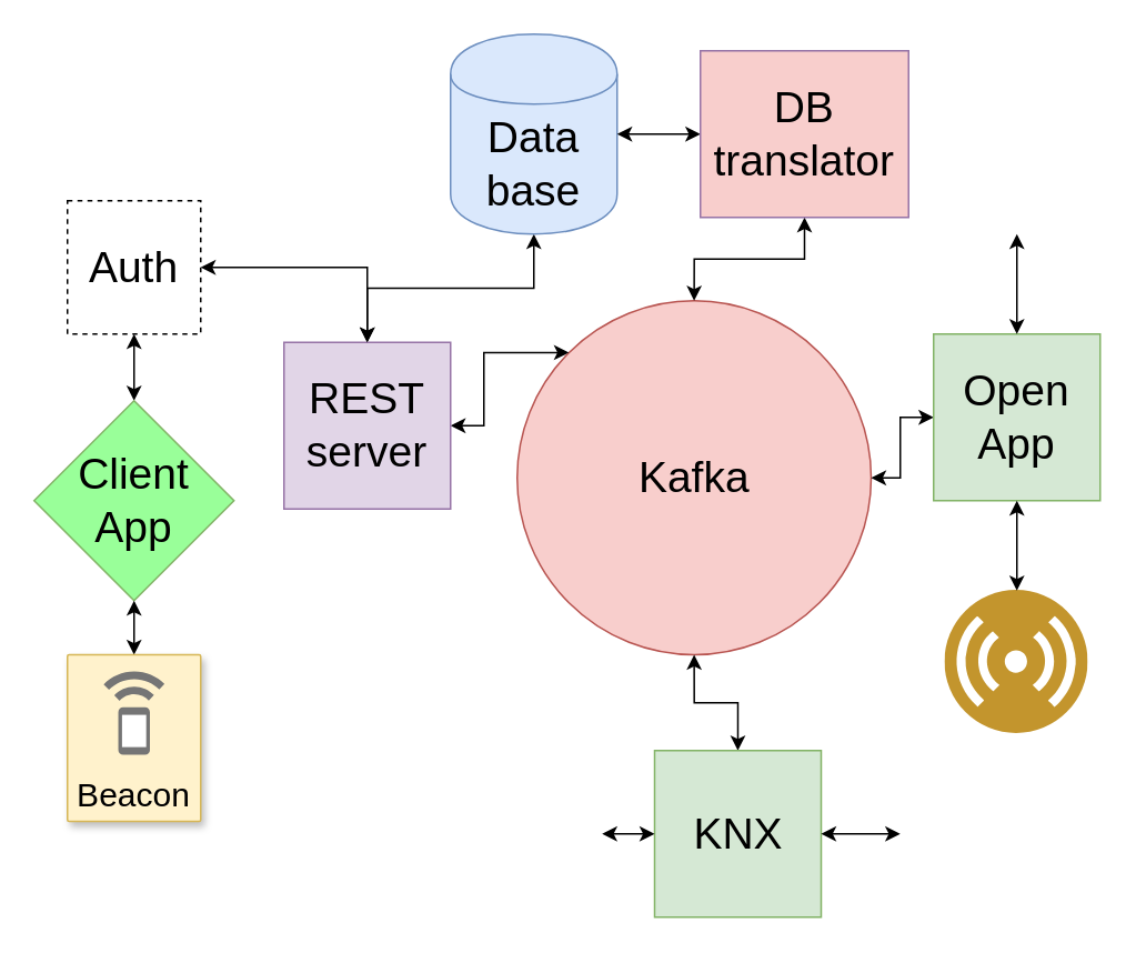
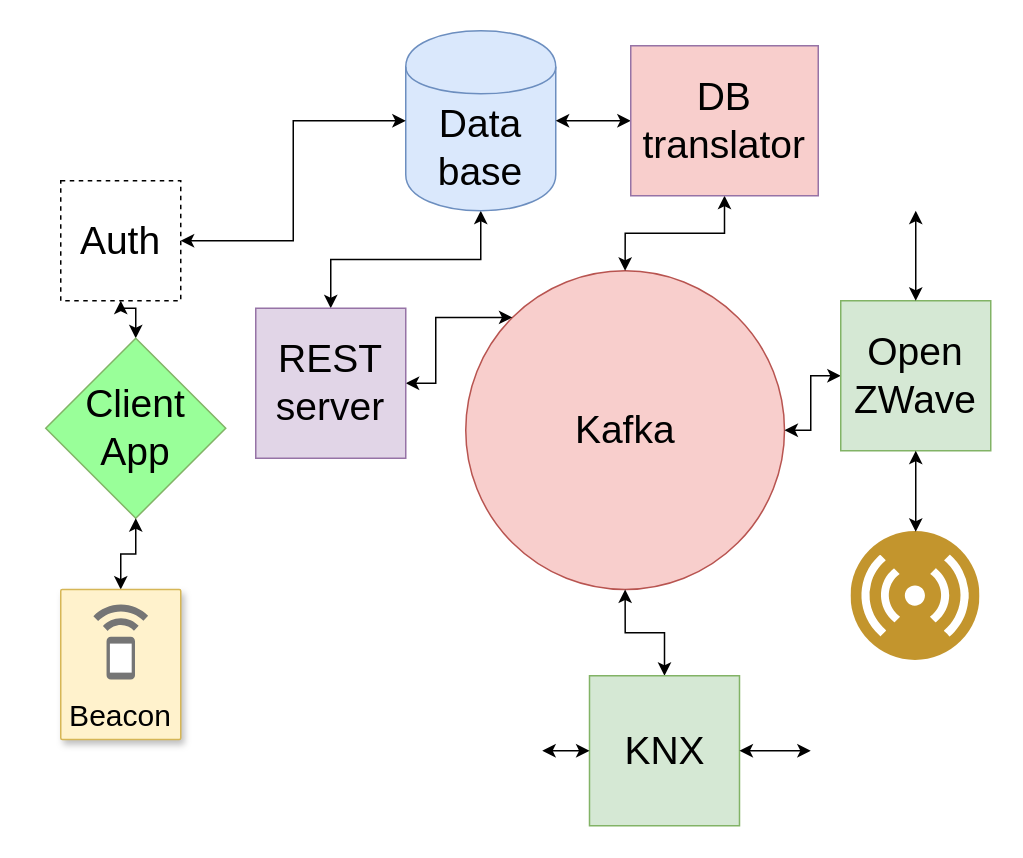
- <mxCell id="24" style="edgeStyle=orthogonalEdgeStyle;rounded=0;orthogonalLoop=1;jettySize=auto;html=1;startArrow=classic;startFill=1;fontSize=26;" edge="1" parent="1" source="25" target="5"><mxGeometry relative="1" as="geometry" /></mxCell>
+ <mxCell id="24" style="edgeStyle=orthogonalEdgeStyle;rounded=0;orthogonalLoop=1;jettySize=auto;html=1;startArrow=classic;startFill=1;fontSize=26;" edge="1" parent="1" source="25" target="8"><mxGeometry relative="1" as="geometry" /></mxCell>
- <mxCell id="10" value="Open App" style="whiteSpace=wrap;html=1;aspect=fixed;fontSize=26;fillColor=#d5e8d4;strokeColor=#82b366;" parent="1" vertex="1"><mxGeometry x="560" y="200" width="100" height="100" as="geometry" /></mxCell>
+ <mxCell id="10" value="Open ZWave" style="whiteSpace=wrap;html=1;aspect=fixed;fontSize=26;fillColor=#d5e8d4;strokeColor=#82b366;" parent="1" vertex="1"><mxGeometry x="560" y="200" width="100" height="100" as="geometry" /></mxCell>
- <mxCell id="7" value="Client App" style="rhombus;whiteSpace=wrap;html=1;fontSize=26;fillColor=#99FF99;strokeColor=#82b366;" parent="1" vertex="1"><mxGeometry x="20" y="240" width="120" height="120" as="geometry" /></mxCell>
+ <mxCell id="7" value="Client App" style="rhombus;whiteSpace=wrap;html=1;fontSize=26;fillColor=#99FF99;strokeColor=#82b366;" parent="1" vertex="1"><mxGeometry x="30" y="225" width="120" height="120" as="geometry" /></mxCell>
